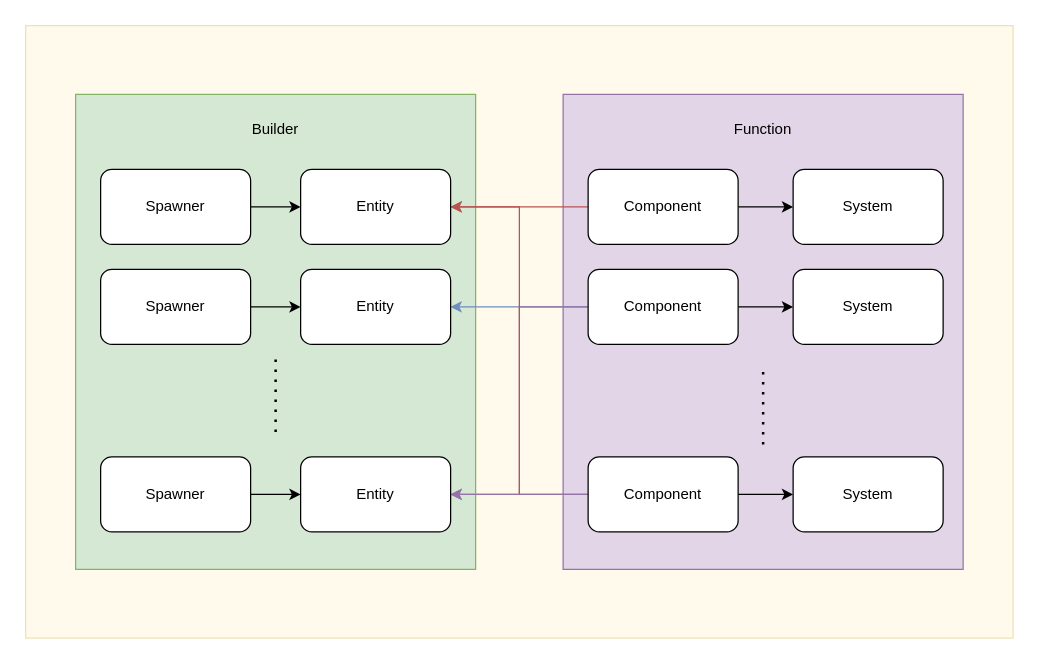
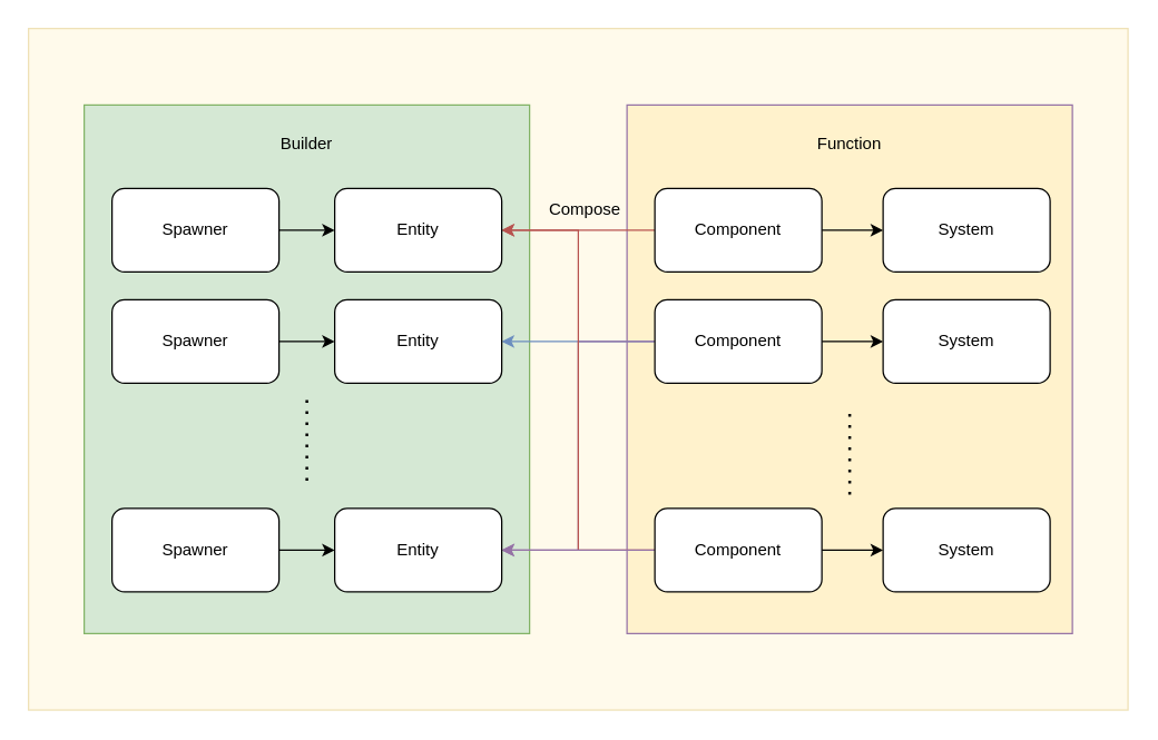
+ <mxCell id="30" value="Compose" style="text;html=1;align=center;verticalAlign=middle;whiteSpace=wrap;rounded=0;" vertex="1" parent="1"><mxGeometry x="390" y="135" width="60" height="30" as="geometry" /></mxCell>
- <mxCell id="3" value="Function" style="rounded=0;whiteSpace=wrap;html=1;verticalAlign=top;fillColor=#e1d5e7;strokeColor=#9673a6;spacing=16;" vertex="1" parent="1"><mxGeometry x="450" y="75" width="320" height="380" as="geometry" /></mxCell>
+ <mxCell id="3" value="Function" style="rounded=0;whiteSpace=wrap;html=1;verticalAlign=top;fillColor=#fff2cc;strokeColor=#9673a6;spacing=16;" vertex="1" parent="1"><mxGeometry x="450" y="75" width="320" height="380" as="geometry" /></mxCell>
